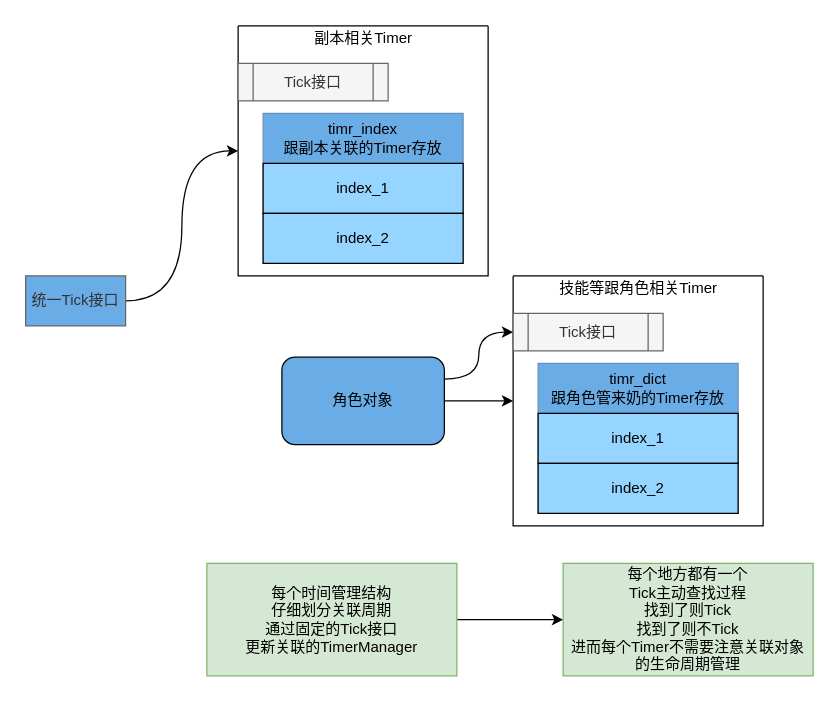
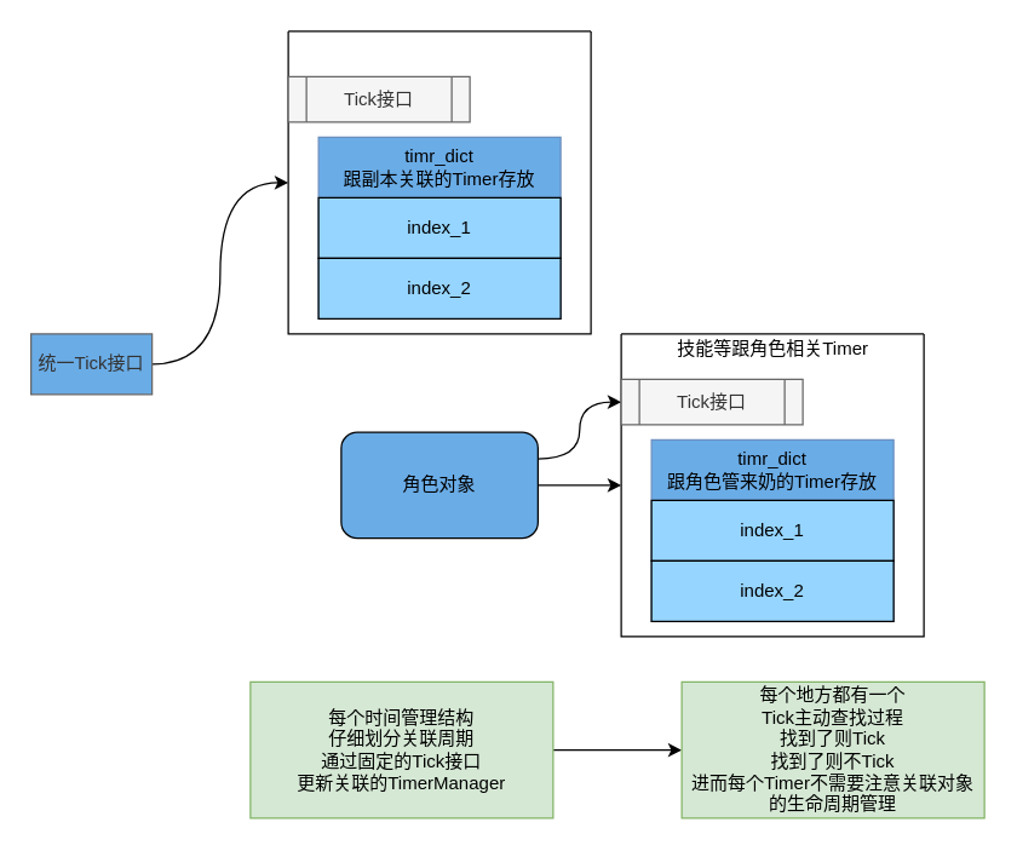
- <mxCell id="3" value="副本相关Timer" style="text;html=1;align=center;verticalAlign=middle;resizable=0;points=[];autosize=1;strokeColor=none;fillColor=none;" vertex="1" parent="2"><mxGeometry x="55" width="90" height="20" as="geometry" /></mxCell>
- <mxCell id="4" value="timr_index&lt;br&gt;跟副本关联的Timer存放" style="swimlane;fontStyle=0;childLayout=stackLayout;horizontal=1;startSize=40;horizontalStack=0;resizeParent=1;resizeParentMax=0;resizeLast=0;collapsible=1;marginBottom=0;whiteSpace=wrap;html=1;fillColor=#6AACE6;strokeColor=#6c8ebf;" vertex="1" parent="2"><mxGeometry x="20" y="70" width="160" height="120" as="geometry" /></mxCell>
+ <mxCell id="4" value="timr_dict&lt;br&gt;跟副本关联的Timer存放" style="swimlane;fontStyle=0;childLayout=stackLayout;horizontal=1;startSize=40;horizontalStack=0;resizeParent=1;resizeParentMax=0;resizeLast=0;collapsible=1;marginBottom=0;whiteSpace=wrap;html=1;fillColor=#6AACE6;strokeColor=#6c8ebf;" vertex="1" parent="2"><mxGeometry x="20" y="70" width="160" height="120" as="geometry" /></mxCell>
